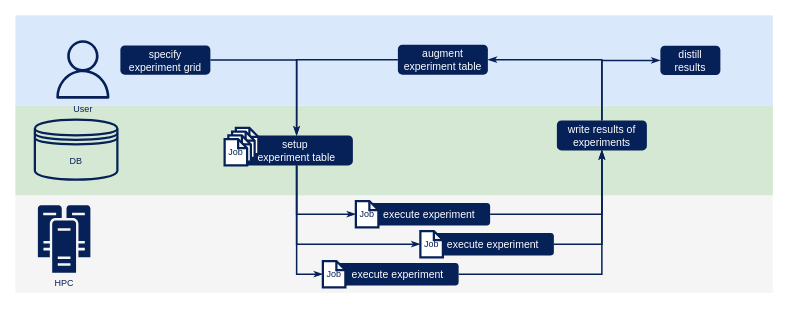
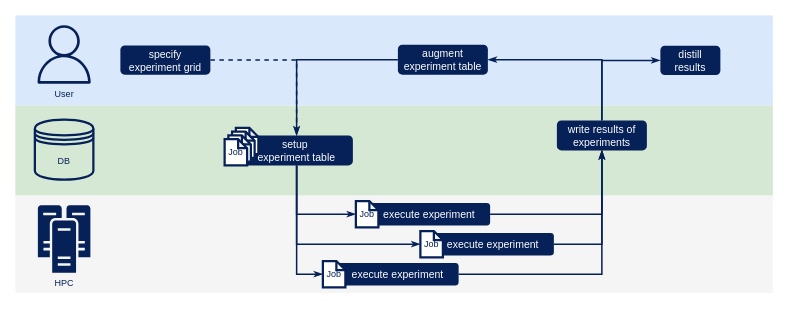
- <mxCell id="8" style="edgeStyle=orthogonalEdgeStyle;rounded=0;orthogonalLoop=1;jettySize=auto;html=1;exitX=1;exitY=0.5;exitDx=0;exitDy=0;fontColor=#FFFFFF;strokeColor=#062157;strokeWidth=2;endArrow=classicThin;endFill=1;" parent="1" source="9" target="16" edge="1"><mxGeometry relative="1" as="geometry" /></mxCell>
+ <mxCell id="8" style="edgeStyle=orthogonalEdgeStyle;rounded=0;orthogonalLoop=1;jettySize=auto;html=1;exitX=1;exitY=0.5;exitDx=0;exitDy=0;fontColor=#FFFFFF;strokeColor=#062157;strokeWidth=2;endArrow=classicThin;endFill=1;dashed=1;" parent="1" source="9" target="16" edge="1"><mxGeometry relative="1" as="geometry" /></mxCell>
- <mxCell id="5" value="User" style="sketch=0;outlineConnect=0;fontColor=#062157;gradientColor=none;fillColor=#062157;strokeColor=none;dashed=0;verticalLabelPosition=bottom;verticalAlign=top;align=center;html=1;fontSize=12;fontStyle=0;aspect=fixed;pointerEvents=1;shape=mxgraph.aws4.user;" parent="1" vertex="1"><mxGeometry x="71" y="53" width="78" height="78" as="geometry" /></mxCell>
+ <mxCell id="5" value="User" style="sketch=0;outlineConnect=0;fontColor=#062157;gradientColor=none;fillColor=#062157;strokeColor=none;dashed=0;verticalLabelPosition=bottom;verticalAlign=top;align=center;html=1;fontSize=12;fontStyle=0;aspect=fixed;pointerEvents=1;shape=mxgraph.aws4.user;" parent="1" vertex="1"><mxGeometry x="46" y="33" width="78" height="78" as="geometry" /></mxCell>
- <mxCell id="6" value="DB" style="shape=datastore;whiteSpace=wrap;html=1;strokeWidth=3;strokeColor=#062157;fontColor=#062157;fillColor=#D5E8D4;" parent="1" vertex="1"><mxGeometry x="46" y="159" width="110" height="80" as="geometry" /></mxCell>
+ <mxCell id="6" value="DB" style="shape=datastore;whiteSpace=wrap;html=1;strokeWidth=3;strokeColor=#062157;fontColor=#062157;fillColor=#D5E8D4;" parent="1" vertex="1"><mxGeometry x="46" y="159" width="78" height="80" as="geometry" /></mxCell>
